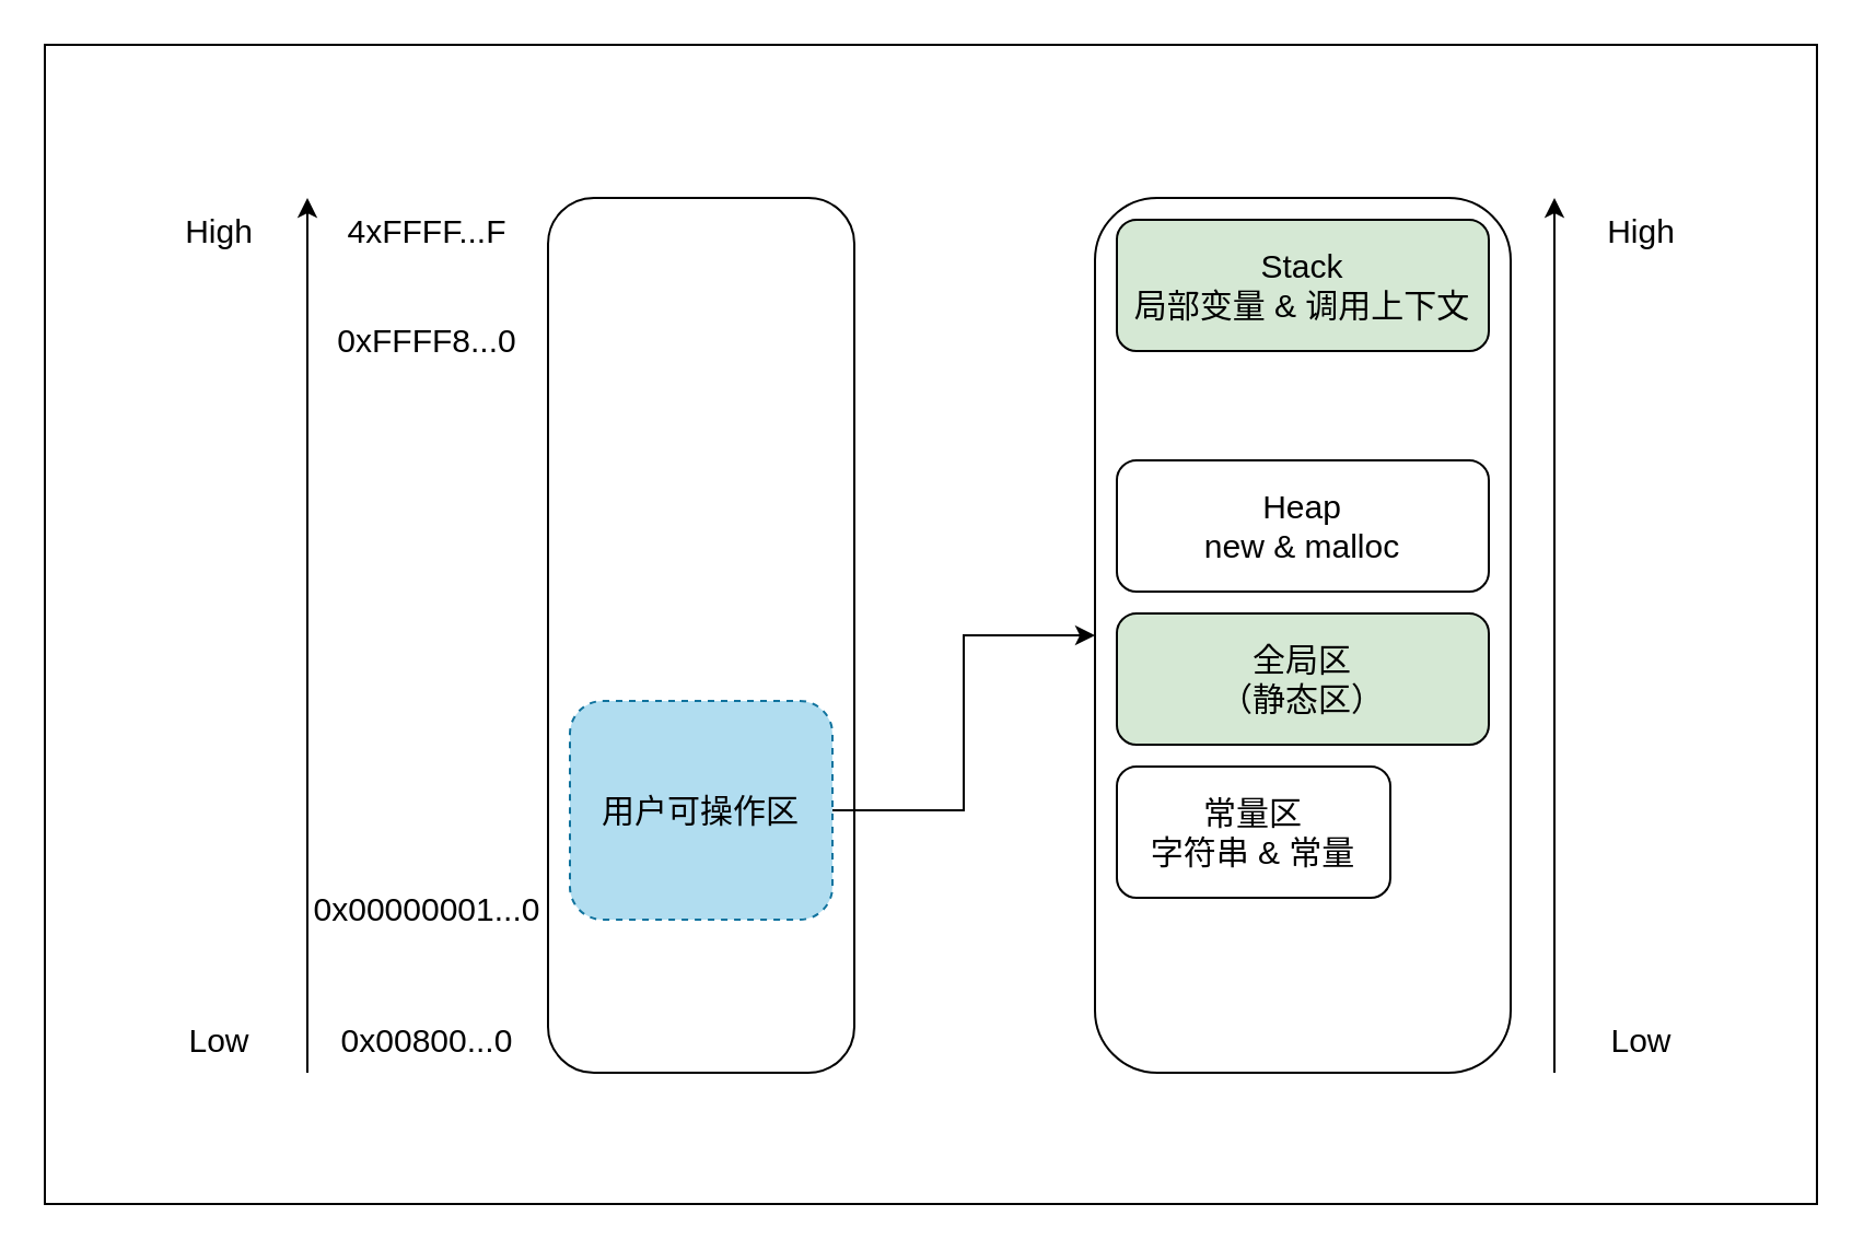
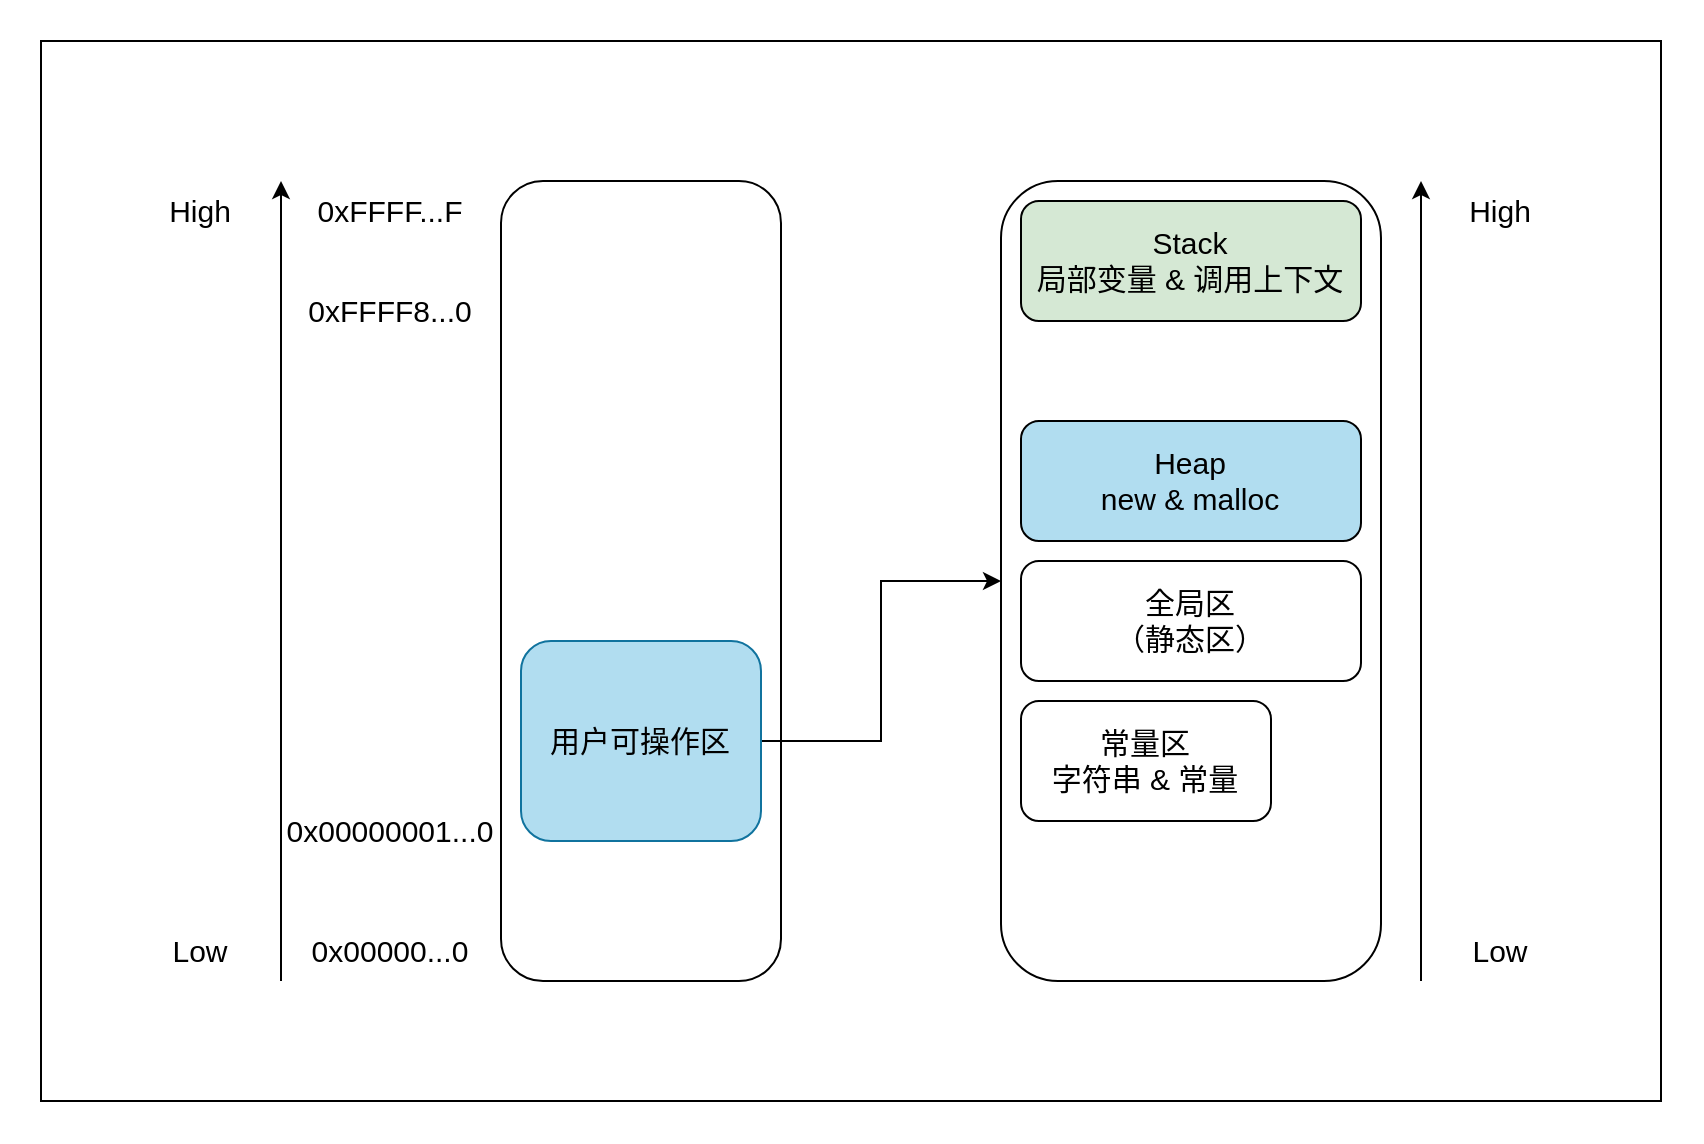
- <mxCell id="12" value="4xFFFF...F" style="text;html=1;strokeColor=none;fillColor=none;align=center;verticalAlign=middle;whiteSpace=wrap;rounded=0;fontSize=15;" vertex="1" parent="1"><mxGeometry y="90" width="90" height="30" as="geometry" x="150" /></mxCell>
+ <mxCell id="12" value="0xFFFF...F" style="text;html=1;strokeColor=none;fillColor=none;align=center;verticalAlign=middle;whiteSpace=wrap;rounded=0;fontSize=15;" vertex="1" parent="1"><mxGeometry y="90" width="90" height="30" as="geometry" x="150" /></mxCell>
- <mxCell id="18" value="Heap&lt;br&gt;new &amp;amp; malloc" style="rounded=1;whiteSpace=wrap;html=1;fontSize=15;" vertex="1" parent="1"><mxGeometry x="510" y="210" width="170" height="60" as="geometry" /></mxCell>
+ <mxCell id="18" value="Heap&lt;br&gt;new &amp;amp; malloc" style="rounded=1;whiteSpace=wrap;html=1;fontSize=15;fillColor=#b1ddf0;" vertex="1" parent="1"><mxGeometry x="510" y="210" width="170" height="60" as="geometry" /></mxCell>
- <mxCell id="19" value="全局区&lt;br&gt;（静态区）" style="rounded=1;whiteSpace=wrap;html=1;fontSize=15;fillColor=#d5e8d4;" vertex="1" parent="1"><mxGeometry x="510" y="280" width="170" height="60" as="geometry" /></mxCell>
+ <mxCell id="19" value="全局区&lt;br&gt;（静态区）" style="rounded=1;whiteSpace=wrap;html=1;fontSize=15;" vertex="1" parent="1"><mxGeometry x="510" y="280" width="170" height="60" as="geometry" /></mxCell>
- <mxCell id="6" value="用户可操作区" style="rounded=1;whiteSpace=wrap;html=1;fillColor=#b1ddf0;strokeColor=#10739e;fontSize=15;dashed=1;" vertex="1" parent="1"><mxGeometry x="260" y="320" width="120" height="100" as="geometry" /></mxCell>
+ <mxCell id="6" value="用户可操作区" style="rounded=1;whiteSpace=wrap;html=1;fillColor=#b1ddf0;strokeColor=#10739e;fontSize=15;" vertex="1" parent="1"><mxGeometry x="260" y="320" width="120" height="100" as="geometry" /></mxCell>
- <mxCell id="9" value="0x00800...0" style="text;html=1;strokeColor=none;fillColor=none;align=center;verticalAlign=middle;whiteSpace=wrap;rounded=0;fontSize=15;" vertex="1" parent="1"><mxGeometry y="460" width="90" height="30" as="geometry" x="150" /></mxCell>
+ <mxCell id="9" value="0x00000...0" style="text;html=1;strokeColor=none;fillColor=none;align=center;verticalAlign=middle;whiteSpace=wrap;rounded=0;fontSize=15;" vertex="1" parent="1"><mxGeometry y="460" width="90" height="30" as="geometry" x="150" /></mxCell>
